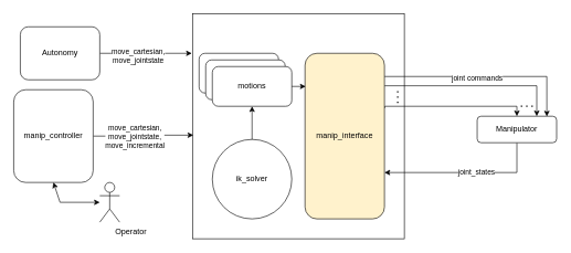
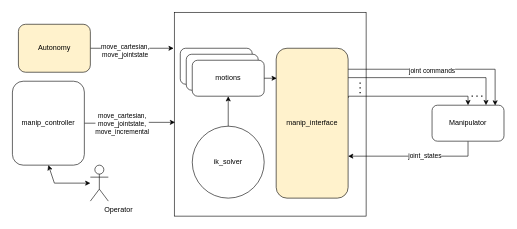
- <mxCell id="21" value="&lt;div&gt;Autonomy&lt;/div&gt;" style="rounded=1;whiteSpace=wrap;html=1;" vertex="1" parent="1"><mxGeometry x="30" y="40" width="120" height="80" as="geometry" /></mxCell>
+ <mxCell id="21" value="&lt;div&gt;Autonomy&lt;/div&gt;" style="rounded=1;whiteSpace=wrap;html=1;fillColor=#fff2cc;" vertex="1" parent="1"><mxGeometry x="30" y="40" width="120" height="80" as="geometry" /></mxCell>
- <mxCell id="11" value="&lt;div&gt;Manipulator&lt;/div&gt;" style="rounded=1;whiteSpace=wrap;html=1;" vertex="1" parent="1"><mxGeometry x="720" y="175" width="120" height="40" as="geometry" /></mxCell>
+ <mxCell id="11" value="&lt;div&gt;Manipulator&lt;/div&gt;" style="rounded=1;whiteSpace=wrap;html=1;" vertex="1" parent="1"><mxGeometry x="720" y="175" width="120" height="60" as="geometry" /></mxCell>
